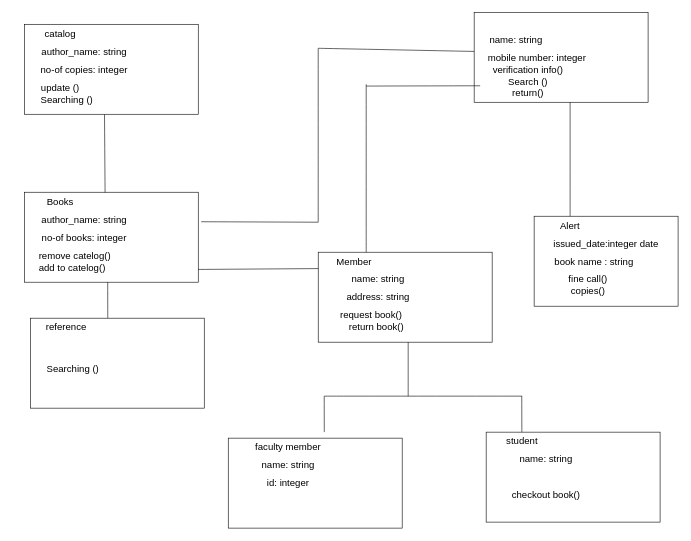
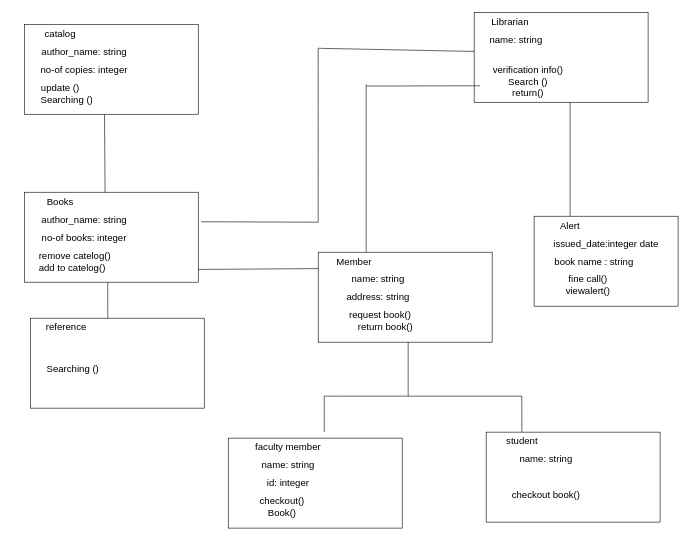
+ <mxCell id="18" value="Librarian" style="text;html=1;align=center;verticalAlign=middle;whiteSpace=wrap;rounded=0;fontSize=16;" vertex="1" parent="1"><mxGeometry x="820" y="20" width="60" height="30" as="geometry" /></mxCell>
- <mxCell id="20" value="mobile number: integer" style="text;html=1;align=center;verticalAlign=middle;whiteSpace=wrap;rounded=0;fontSize=16;" vertex="1" parent="1"><mxGeometry x="810" y="80" width="170" height="30" as="geometry" /></mxCell>
- <mxCell id="31" value="fine call()&lt;br&gt;copies()" style="text;html=1;align=center;verticalAlign=middle;whiteSpace=wrap;rounded=0;fontSize=16;" vertex="1" parent="1"><mxGeometry x="900" y="460" width="160" height="30" as="geometry" /></mxCell>
+ <mxCell id="31" value="fine call()&lt;br&gt;viewalert()" style="text;html=1;align=center;verticalAlign=middle;whiteSpace=wrap;rounded=0;fontSize=16;" vertex="1" parent="1"><mxGeometry x="900" y="460" width="160" height="30" as="geometry" /></mxCell>
- <mxCell id="26" value="request book()&amp;nbsp; &amp;nbsp; &amp;nbsp;return book()" style="text;html=1;align=center;verticalAlign=middle;whiteSpace=wrap;rounded=0;fontSize=16;" vertex="1" parent="1"><mxGeometry x="545" y="520" width="160" height="30" as="geometry" /></mxCell>
+ <mxCell id="26" value="request book()&amp;nbsp; &amp;nbsp; &amp;nbsp;return book()" style="text;html=1;align=center;verticalAlign=middle;whiteSpace=wrap;rounded=0;fontSize=16;" vertex="1" parent="1"><mxGeometry x="560" y="520" width="160" height="30" as="geometry" /></mxCell>
+ <mxCell id="36" value="checkout()&lt;br&gt;Book()" style="text;html=1;align=center;verticalAlign=middle;whiteSpace=wrap;rounded=0;fontSize=16;" vertex="1" parent="1"><mxGeometry x="390" y="830" width="160" height="30" as="geometry" /></mxCell>
